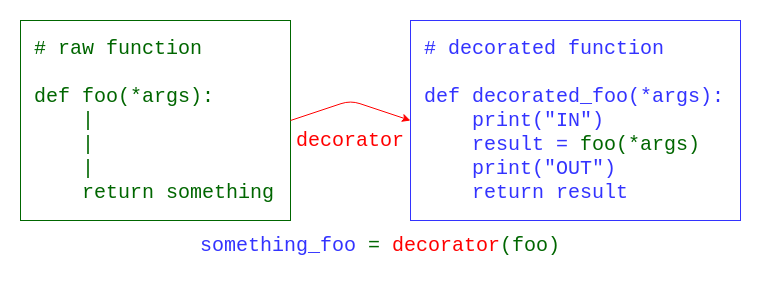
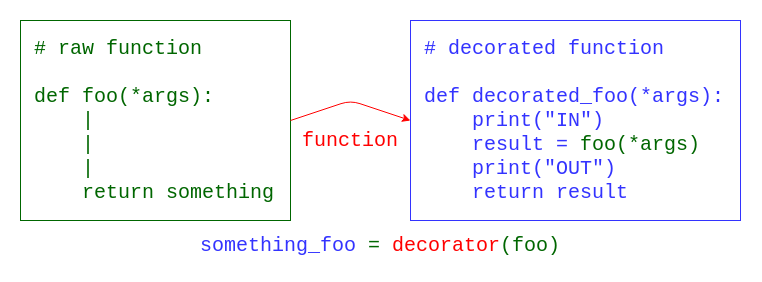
- <mxCell id="5" value="&lt;font color=&quot;#ff0000&quot;&gt;decorator&lt;/font&gt;" style="text;html=1;strokeColor=none;fillColor=none;align=center;verticalAlign=middle;whiteSpace=wrap;rounded=0;fontFamily=Courier New;fontSize=20;fontColor=#3333FF;" vertex="1" parent="1"><mxGeometry x="290" y="130" width="120" height="20" as="geometry" /></mxCell>
+ <mxCell id="5" value="&lt;font color=&quot;#ff0000&quot;&gt;function&lt;/font&gt;" style="text;html=1;strokeColor=none;fillColor=none;align=center;verticalAlign=middle;whiteSpace=wrap;rounded=0;fontFamily=Courier New;fontSize=20;fontColor=#3333FF;" vertex="1" parent="1"><mxGeometry x="290" y="130" width="120" height="20" as="geometry" /></mxCell>
